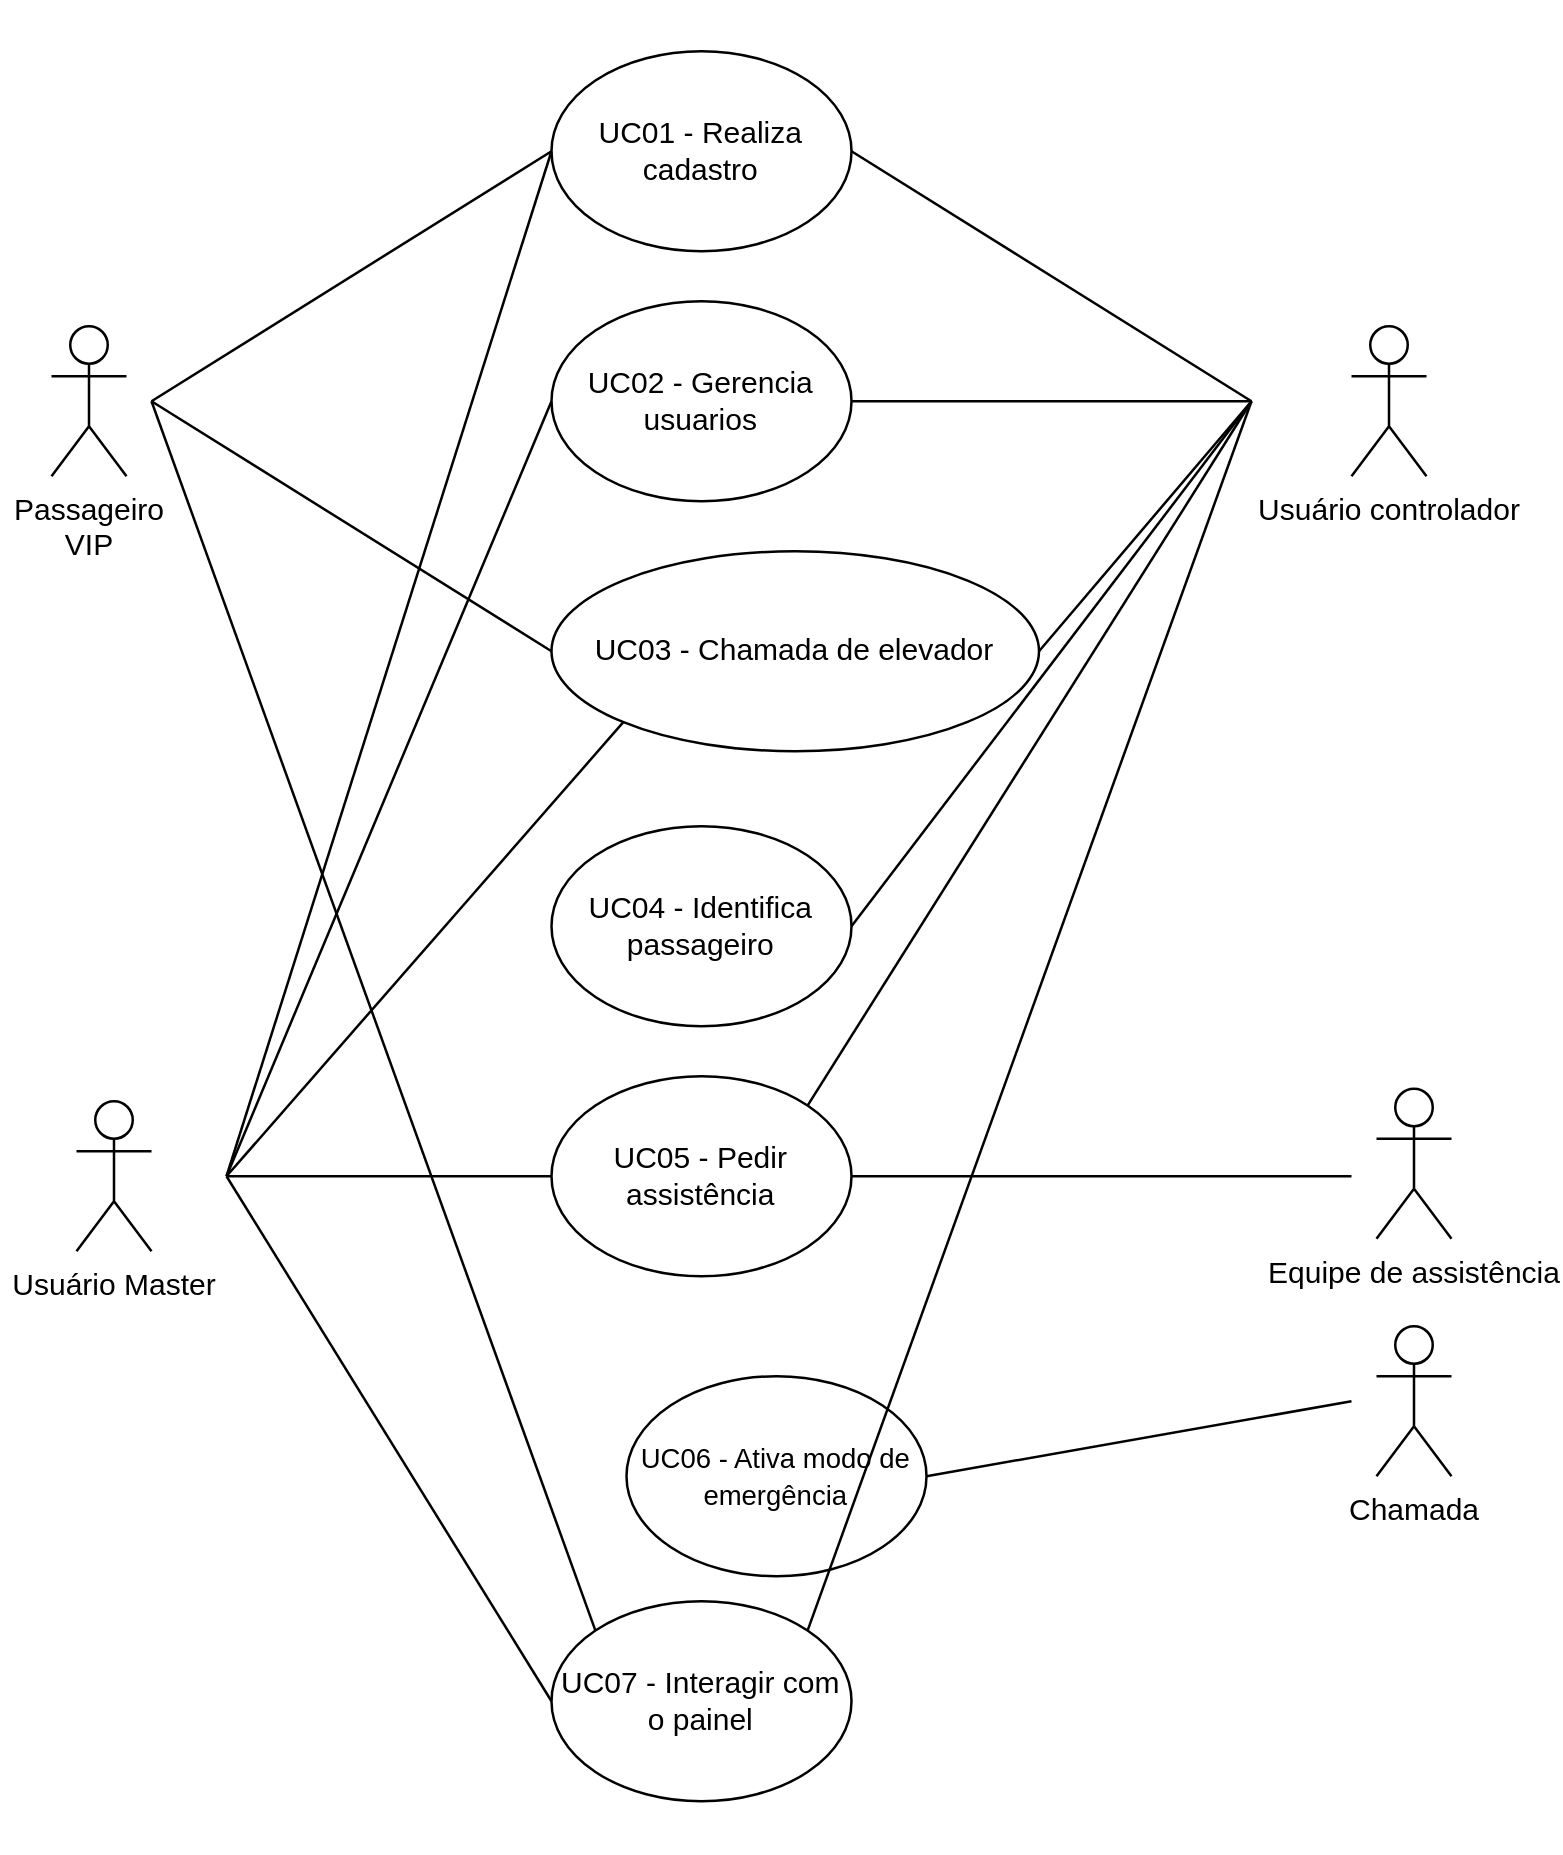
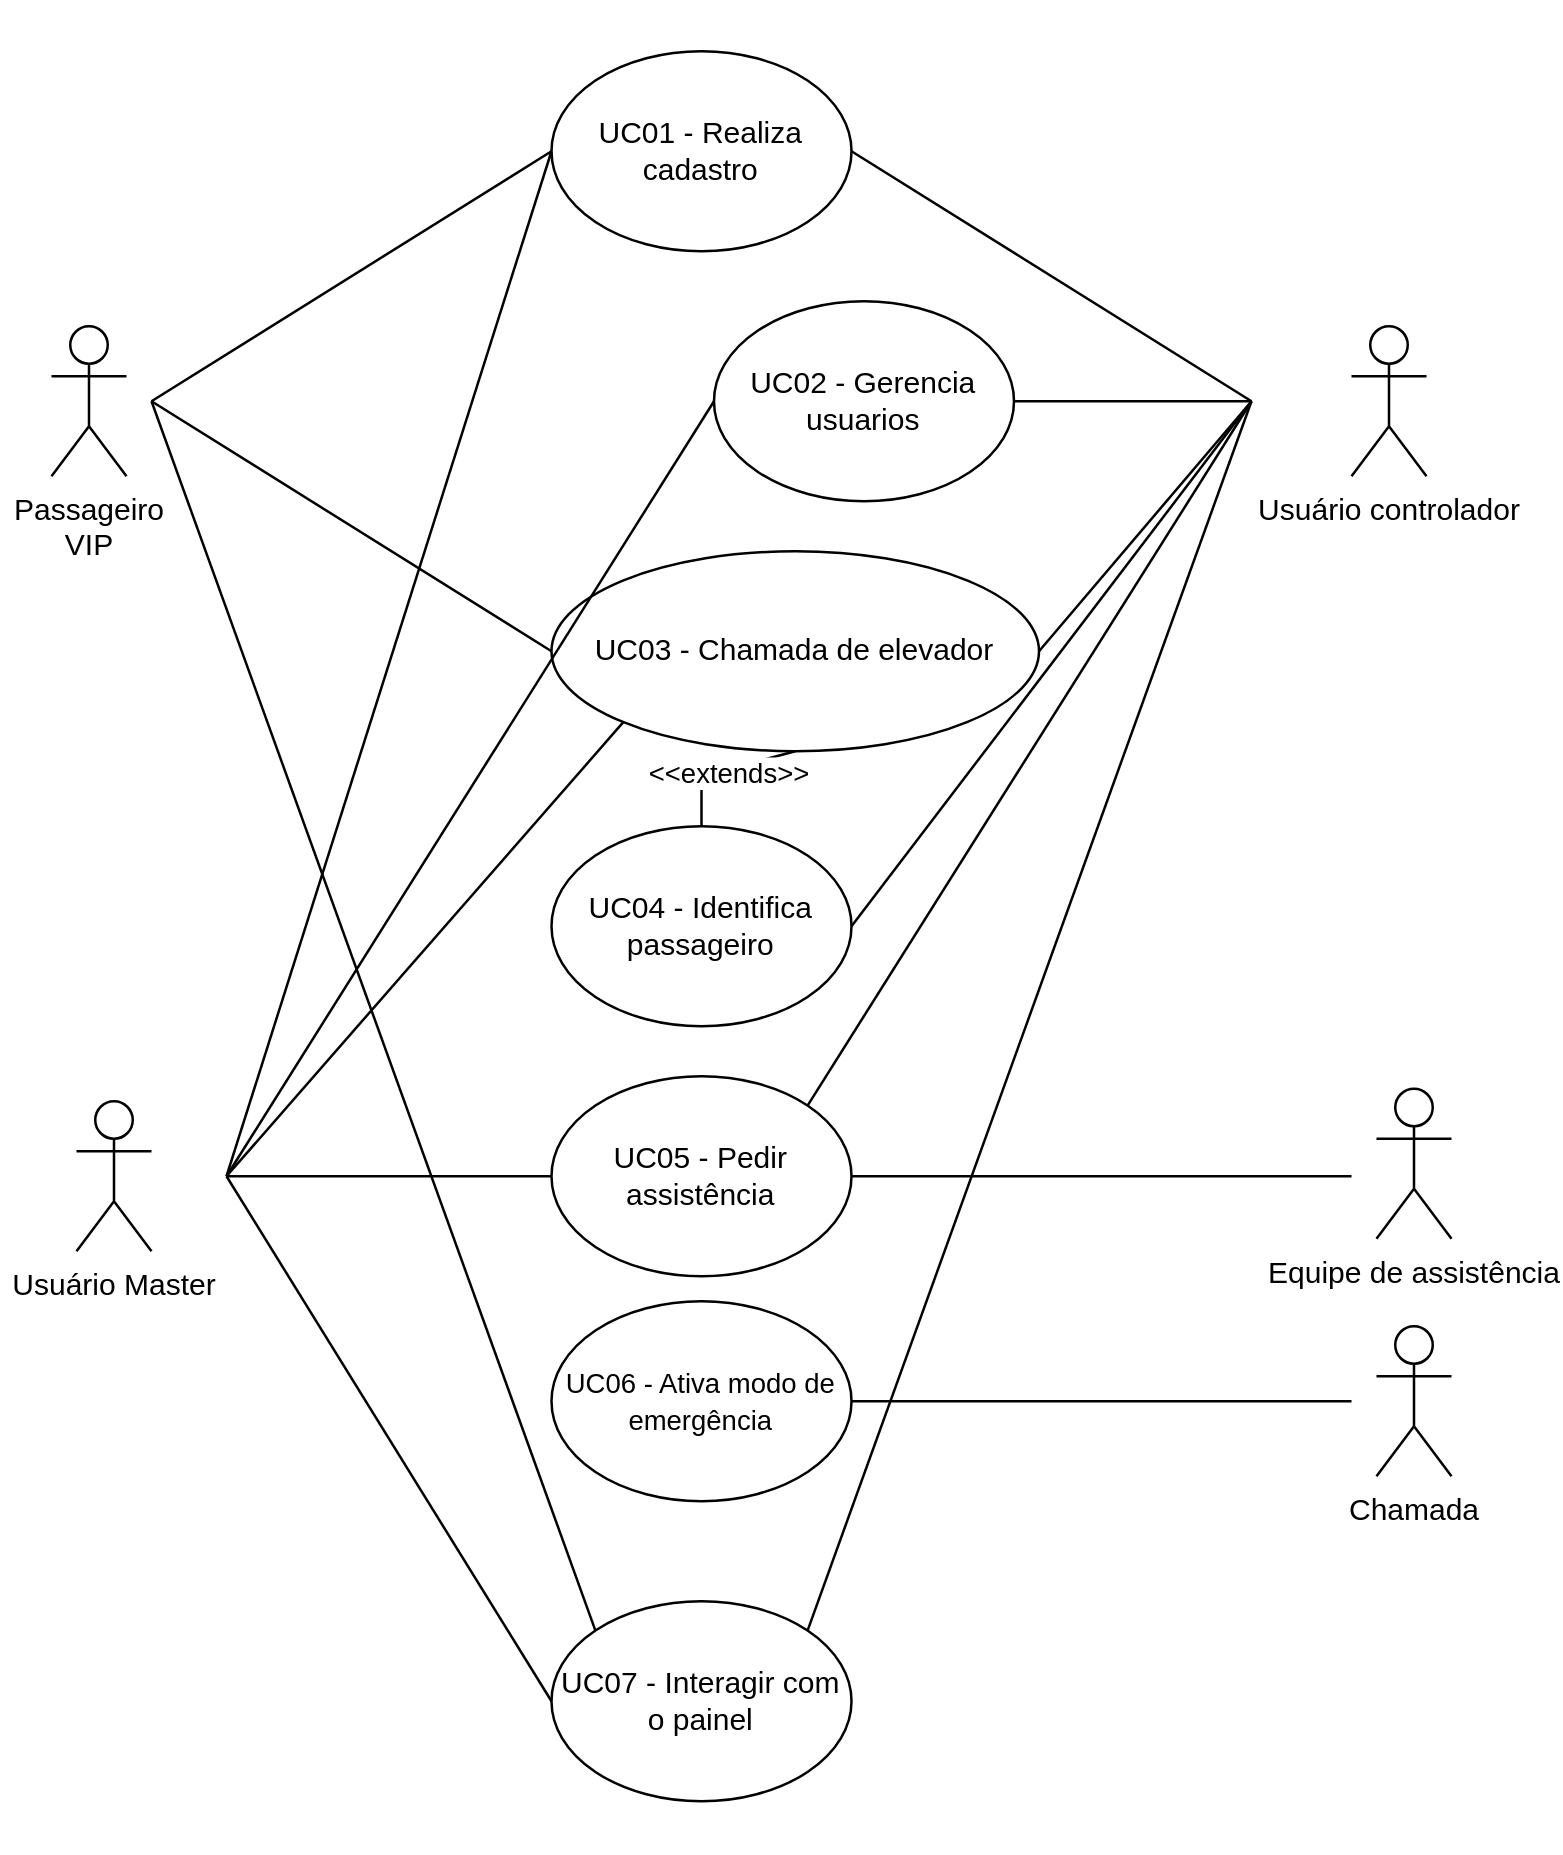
- <mxCell id="4" value="UC02 - Gerencia usuarios" style="ellipse;whiteSpace=wrap;html=1;" vertex="1" parent="1"><mxGeometry x="220" y="120" width="120" height="80" as="geometry" /></mxCell>
+ <mxCell id="4" value="UC02 - Gerencia usuarios" style="ellipse;whiteSpace=wrap;html=1;" vertex="1" parent="1"><mxGeometry x="285" y="120" width="120" height="80" as="geometry" /></mxCell>
+ <mxCell id="13" value="" style="endArrow=none;html=1;rounded=0;entryX=0.5;entryY=1;entryDx=0;entryDy=0;exitX=0.5;exitY=0;exitDx=0;exitDy=0;" edge="1" parent="1" source="15" target="6"><mxGeometry width="50" height="50" relative="1" as="geometry"><mxPoint x="590" y="320" as="sourcePoint" /><mxPoint x="150" y="270" as="targetPoint" /><Array as="points"><mxPoint x="280" y="310" /></Array></mxGeometry></mxCell>
+ <mxCell id="14" value="&amp;lt;&amp;lt;extends&amp;gt;&amp;gt;" style="edgeLabel;html=1;align=center;verticalAlign=middle;resizable=0;points=[];" vertex="1" connectable="0" parent="13"><mxGeometry x="0.059" y="-1" relative="1" as="geometry"><mxPoint as="offset" /></mxGeometry></mxCell>
- <mxCell id="12" value="&lt;font style=&quot;font-size: 11px;&quot;&gt;UC06 - Ativa modo de emergência&lt;/font&gt;" style="ellipse;whiteSpace=wrap;html=1;" vertex="1" parent="1"><mxGeometry x="250" y="550" width="120" height="80" as="geometry" /></mxCell>
+ <mxCell id="12" value="&lt;font style=&quot;font-size: 11px;&quot;&gt;UC06 - Ativa modo de emergência&lt;/font&gt;" style="ellipse;whiteSpace=wrap;html=1;" vertex="1" parent="1"><mxGeometry x="220" y="520" width="120" height="80" as="geometry" /></mxCell>
